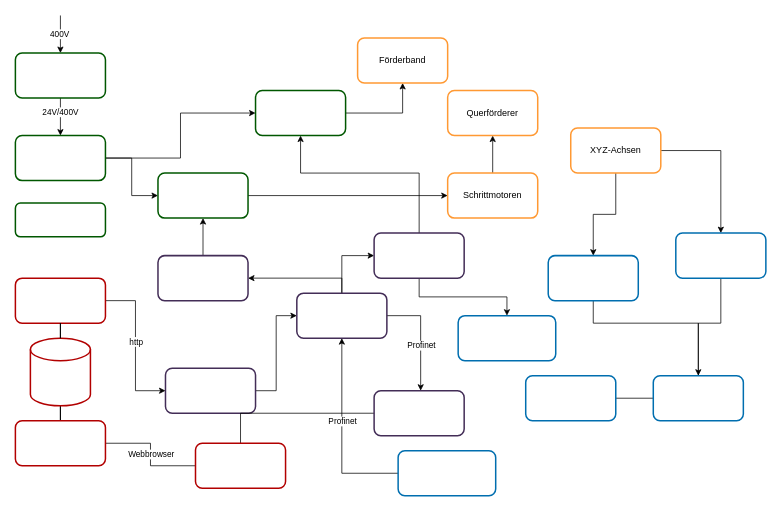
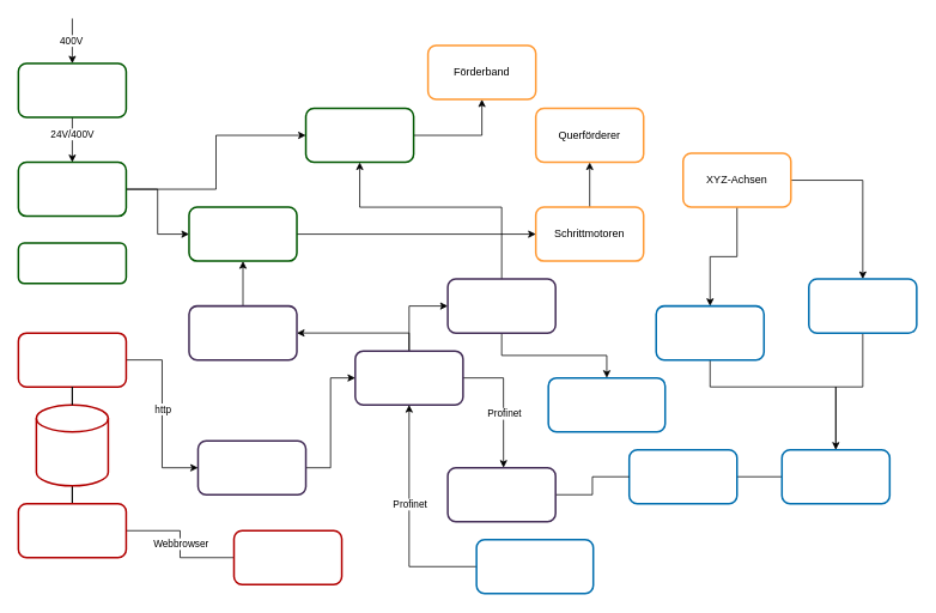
- <mxCell id="39" style="edgeStyle=orthogonalEdgeStyle;rounded=0;orthogonalLoop=1;jettySize=auto;html=1;strokeColor=default;align=center;verticalAlign=middle;fontFamily=Helvetica;fontSize=11;fontColor=default;labelBackgroundColor=default;endArrow=none;endFill=0;" edge="1" parent="1" source="40" target="50"><mxGeometry relative="1" as="geometry" /></mxCell>
+ <mxCell id="39" style="edgeStyle=orthogonalEdgeStyle;rounded=0;orthogonalLoop=1;jettySize=auto;html=1;entryX=0;entryY=0.5;entryDx=0;entryDy=0;strokeColor=default;align=center;verticalAlign=middle;fontFamily=Helvetica;fontSize=11;fontColor=default;labelBackgroundColor=default;endArrow=none;endFill=0;" edge="1" parent="1" source="40" target="15"><mxGeometry relative="1" as="geometry" /></mxCell>
